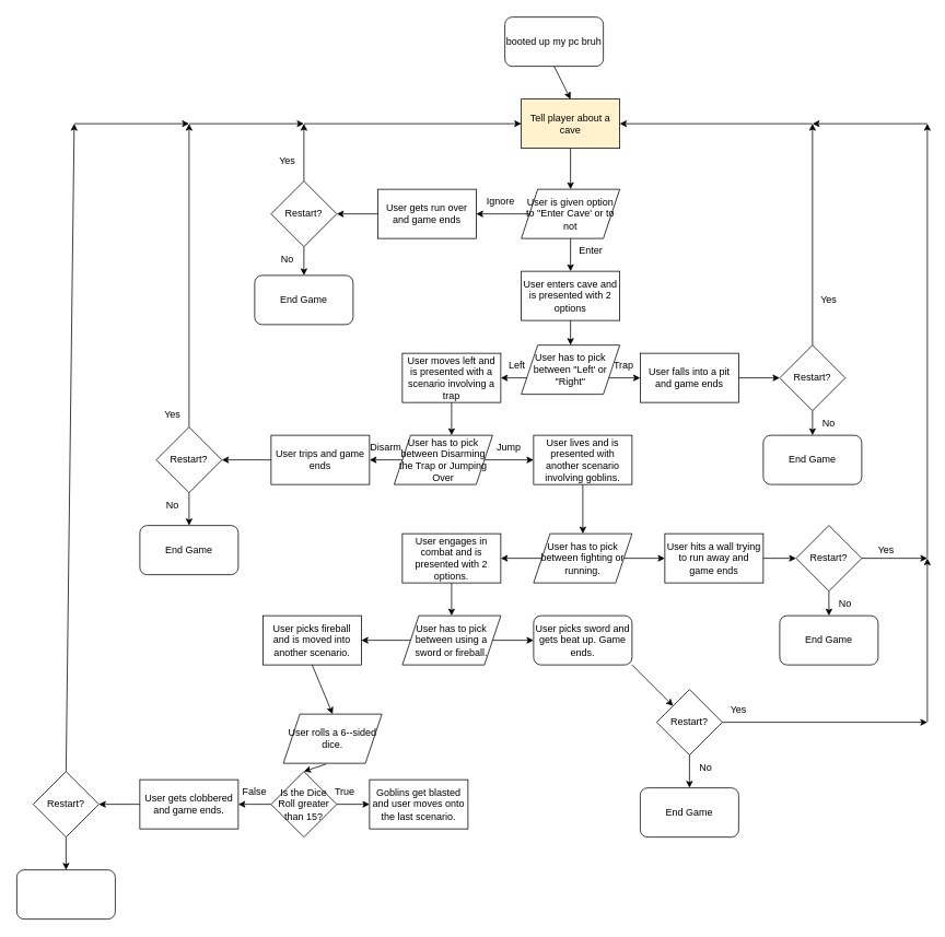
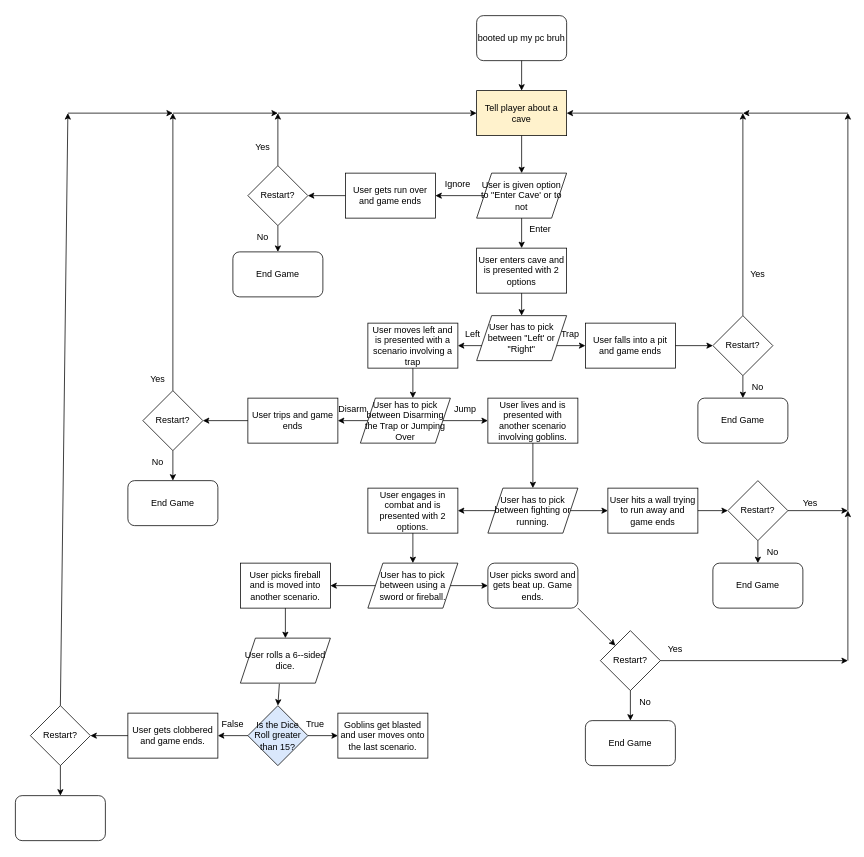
- <mxCell id="2" value="booted up my pc bruh" style="rounded=1;whiteSpace=wrap;html=1;" vertex="1" parent="1"><mxGeometry x="615" y="20" width="120" height="60" as="geometry" /></mxCell>
+ <mxCell id="2" value="booted up my pc bruh" style="rounded=1;whiteSpace=wrap;html=1;" vertex="1" parent="1"><mxGeometry x="635" y="20" width="120" height="60" as="geometry" /></mxCell>
- <mxCell id="82" value="User rolls a 6--sided dice." style="shape=parallelogram;perimeter=parallelogramPerimeter;whiteSpace=wrap;html=1;fixedSize=1;fontSize=12;" vertex="1" parent="1"><mxGeometry x="345" y="870" width="120" height="60" as="geometry" /></mxCell>
+ <mxCell id="82" value="User rolls a 6--sided dice." style="shape=parallelogram;perimeter=parallelogramPerimeter;whiteSpace=wrap;html=1;fixedSize=1;fontSize=12;" vertex="1" parent="1"><mxGeometry x="320" y="850" width="120" height="60" as="geometry" /></mxCell>
- <mxCell id="84" value="Is the Dice Roll greater than 15?" style="rhombus;whiteSpace=wrap;html=1;fontSize=12;" vertex="1" parent="1"><mxGeometry x="330" y="940" width="80" height="80" as="geometry" /></mxCell>
+ <mxCell id="84" value="Is the Dice Roll greater than 15?" style="rhombus;whiteSpace=wrap;html=1;fontSize=12;fillColor=#dae8fc;" vertex="1" parent="1"><mxGeometry x="330" y="940" width="80" height="80" as="geometry" /></mxCell>
